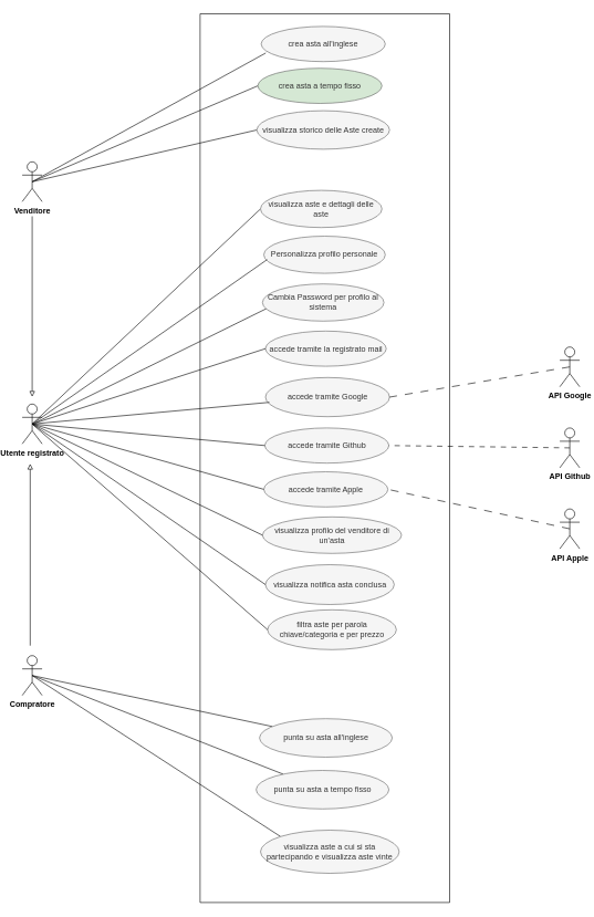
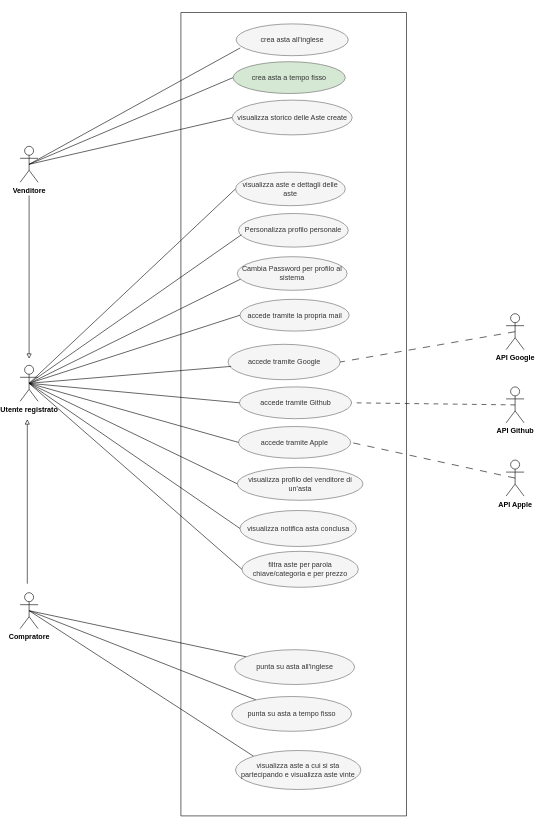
- <mxCell id="10" value="accede tramite la registrato mail" style="ellipse;whiteSpace=wrap;html=1;fillColor=#f5f5f5;fontColor=#333333;strokeColor=#666666;" parent="1" vertex="1"><mxGeometry x="386.5" y="498" width="182" height="53" as="geometry" /></mxCell>
+ <mxCell id="10" value="accede tramite la propria mail" style="ellipse;whiteSpace=wrap;html=1;fillColor=#f5f5f5;fontColor=#333333;strokeColor=#666666;" parent="1" vertex="1"><mxGeometry x="386.5" y="498" width="182" height="53" as="geometry" /></mxCell>
- <mxCell id="11" value="accede tramite Google" style="ellipse;whiteSpace=wrap;html=1;fillColor=#f5f5f5;fontColor=#333333;strokeColor=#666666;" parent="1" vertex="1"><mxGeometry x="386.5" y="568" width="187" height="59" as="geometry" /></mxCell>
+ <mxCell id="11" value="accede tramite Google" style="ellipse;whiteSpace=wrap;html=1;fillColor=#f5f5f5;fontColor=#333333;strokeColor=#666666;" parent="1" vertex="1"><mxGeometry x="366.5" y="573" width="187" height="59" as="geometry" /></mxCell>
